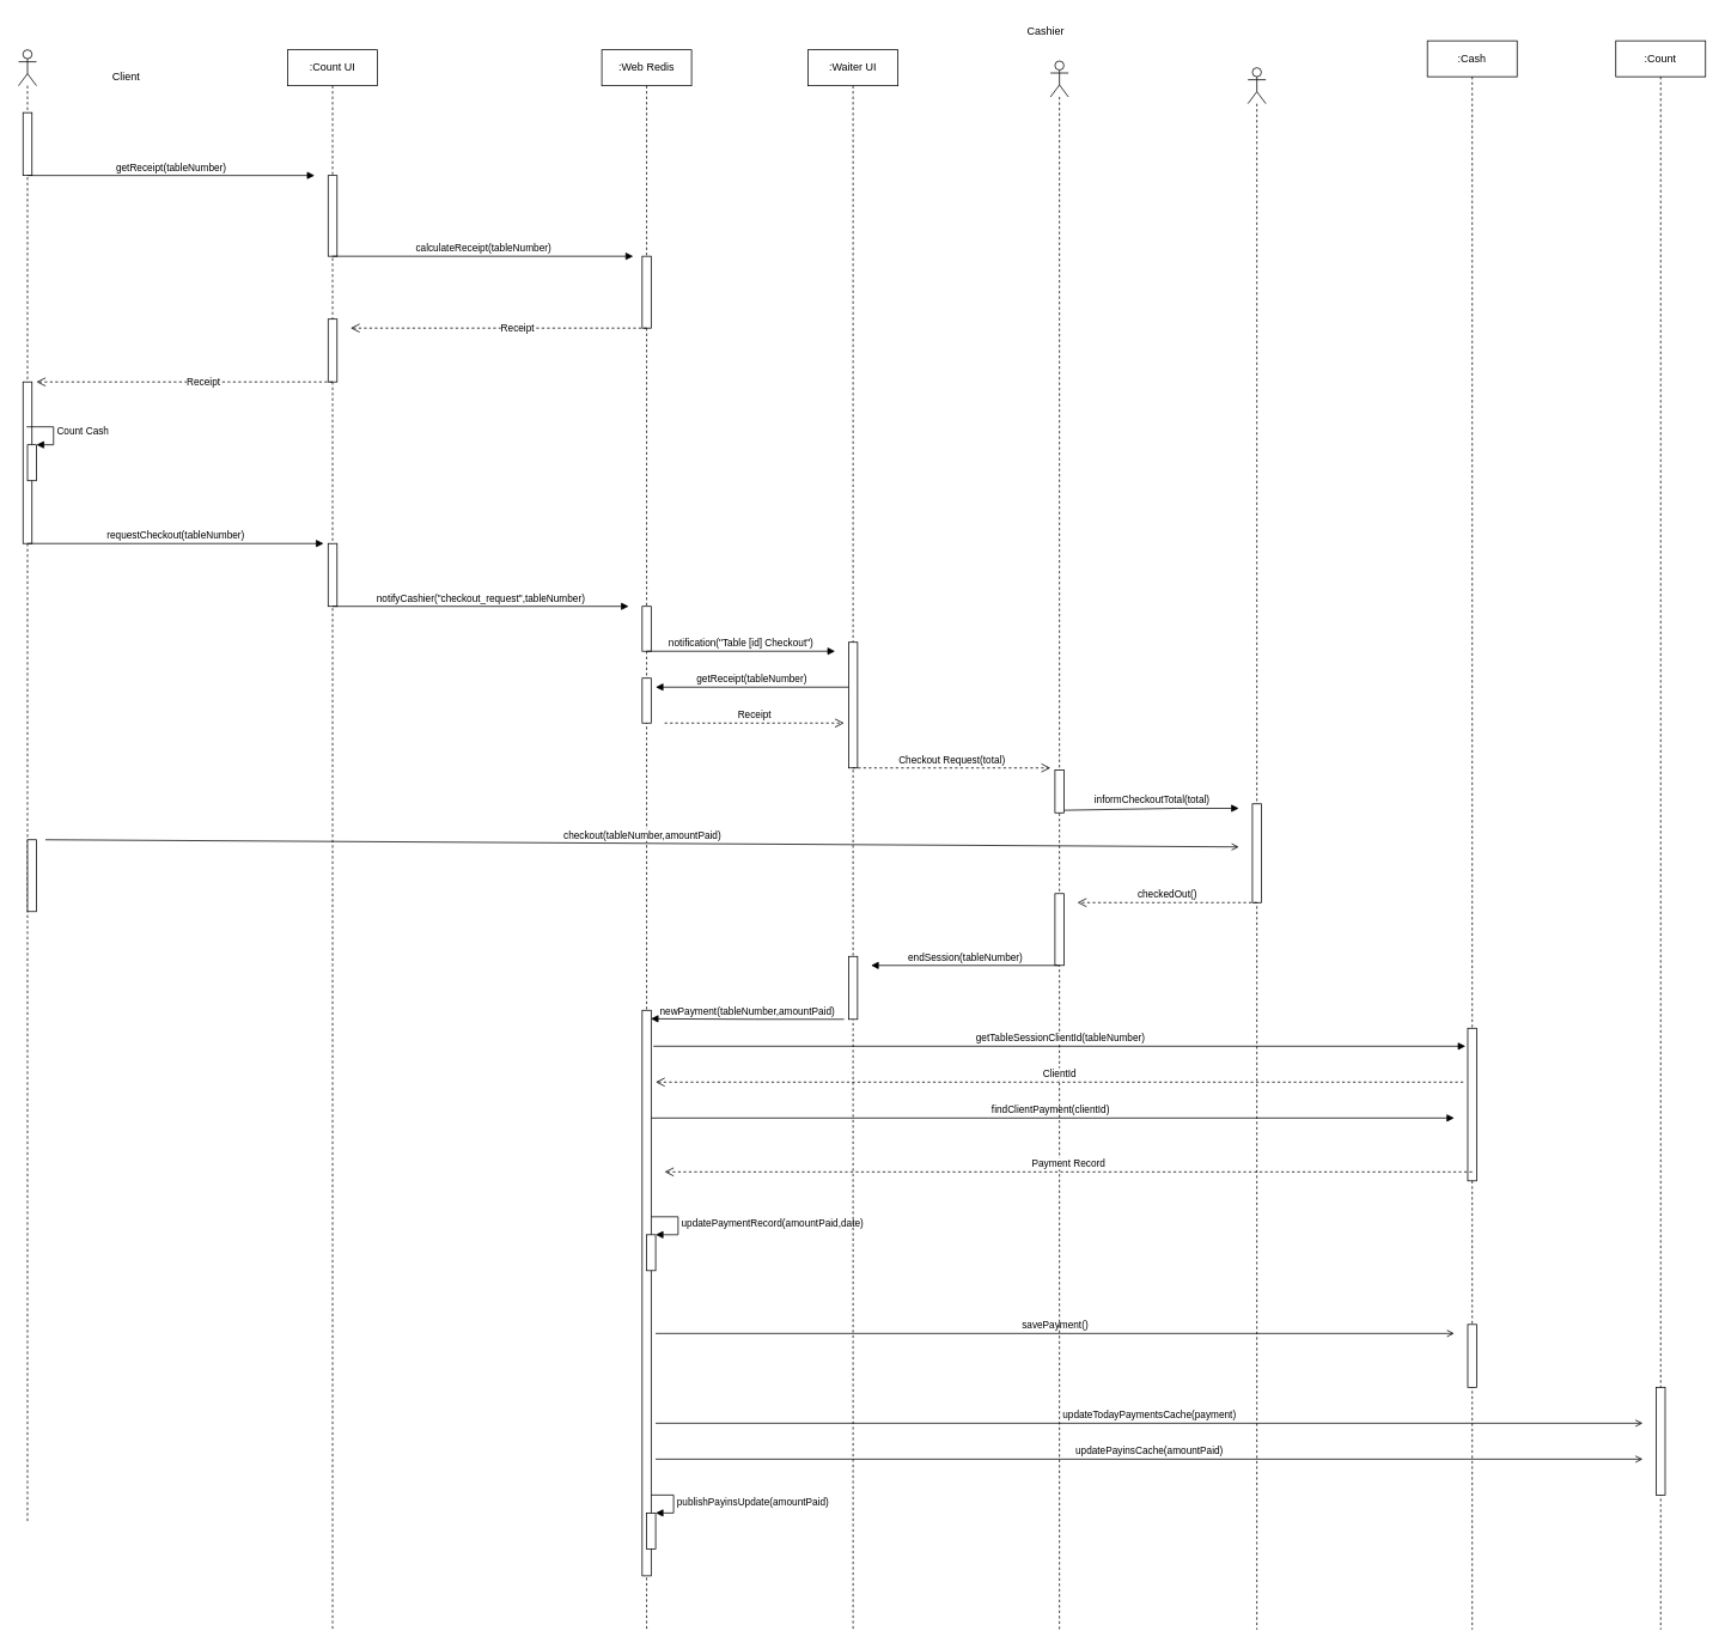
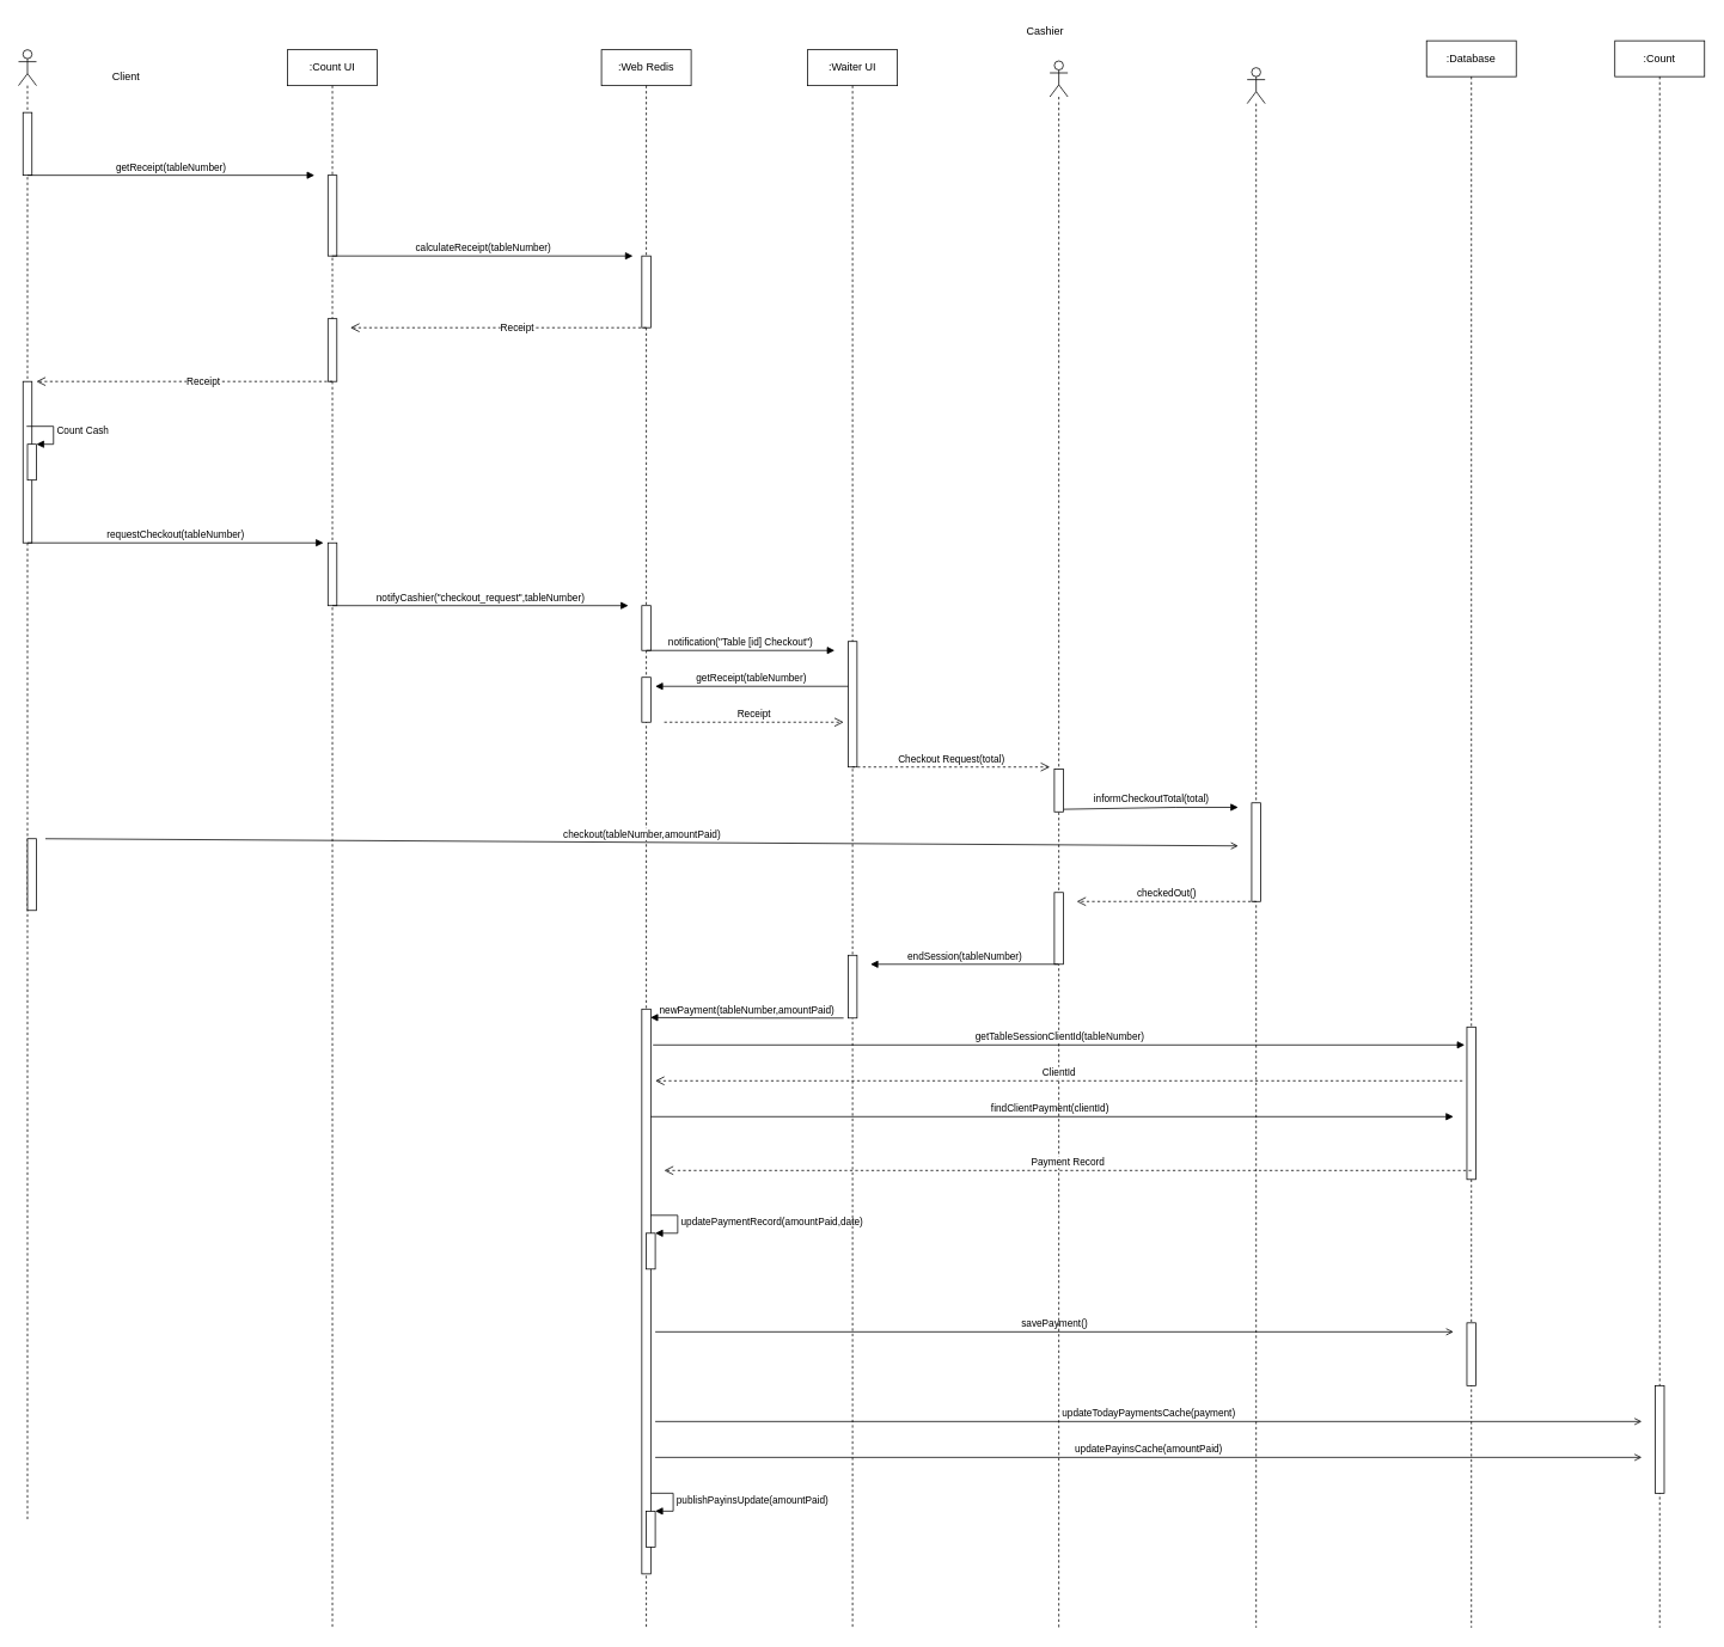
- <mxCell id="49" value=":Cash" style="shape=umlLifeline;perimeter=lifelinePerimeter;whiteSpace=wrap;html=1;container=1;collapsible=0;recursiveResize=0;outlineConnect=0;" parent="1" vertex="1"><mxGeometry x="1590" y="45" width="100" height="1770" as="geometry" /></mxCell>
+ <mxCell id="49" value=":Database" style="shape=umlLifeline;perimeter=lifelinePerimeter;whiteSpace=wrap;html=1;container=1;collapsible=0;recursiveResize=0;outlineConnect=0;" parent="1" vertex="1"><mxGeometry x="1590" y="45" width="100" height="1770" as="geometry" /></mxCell>
